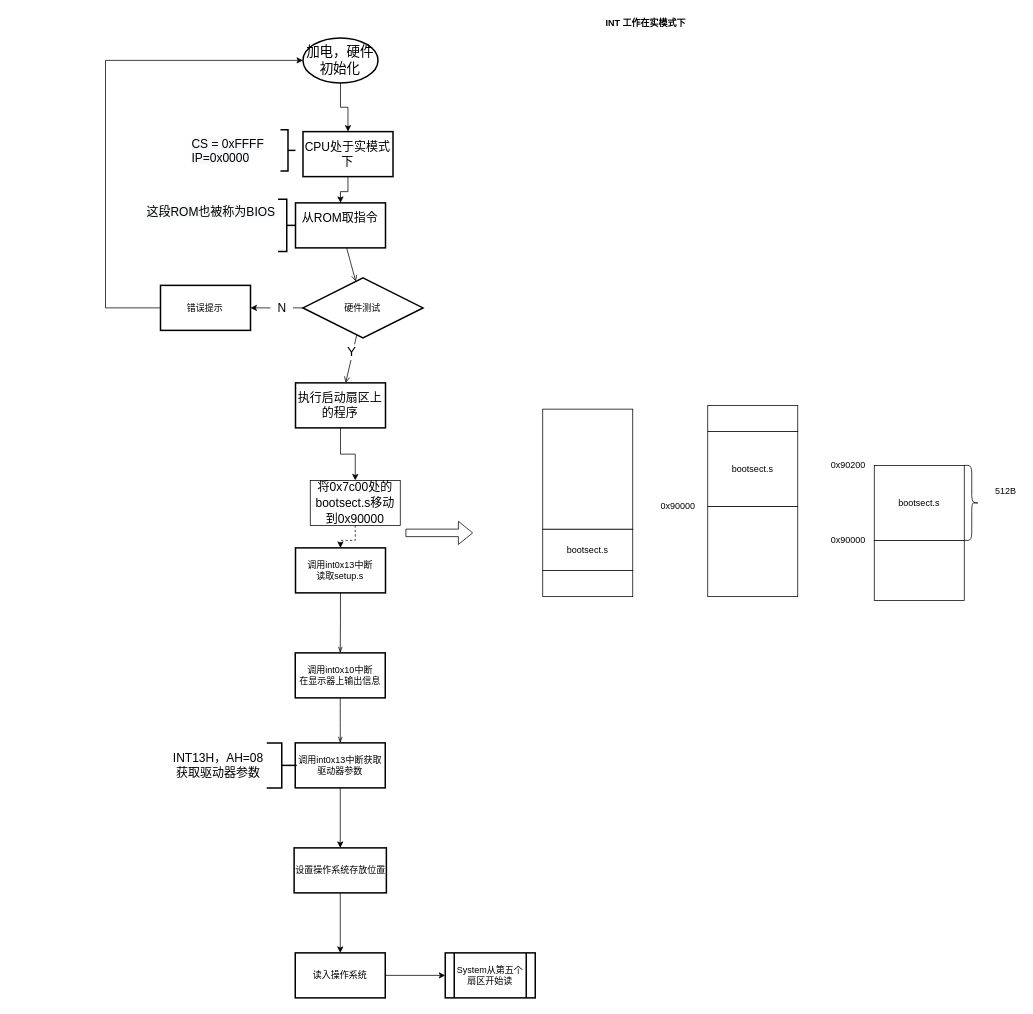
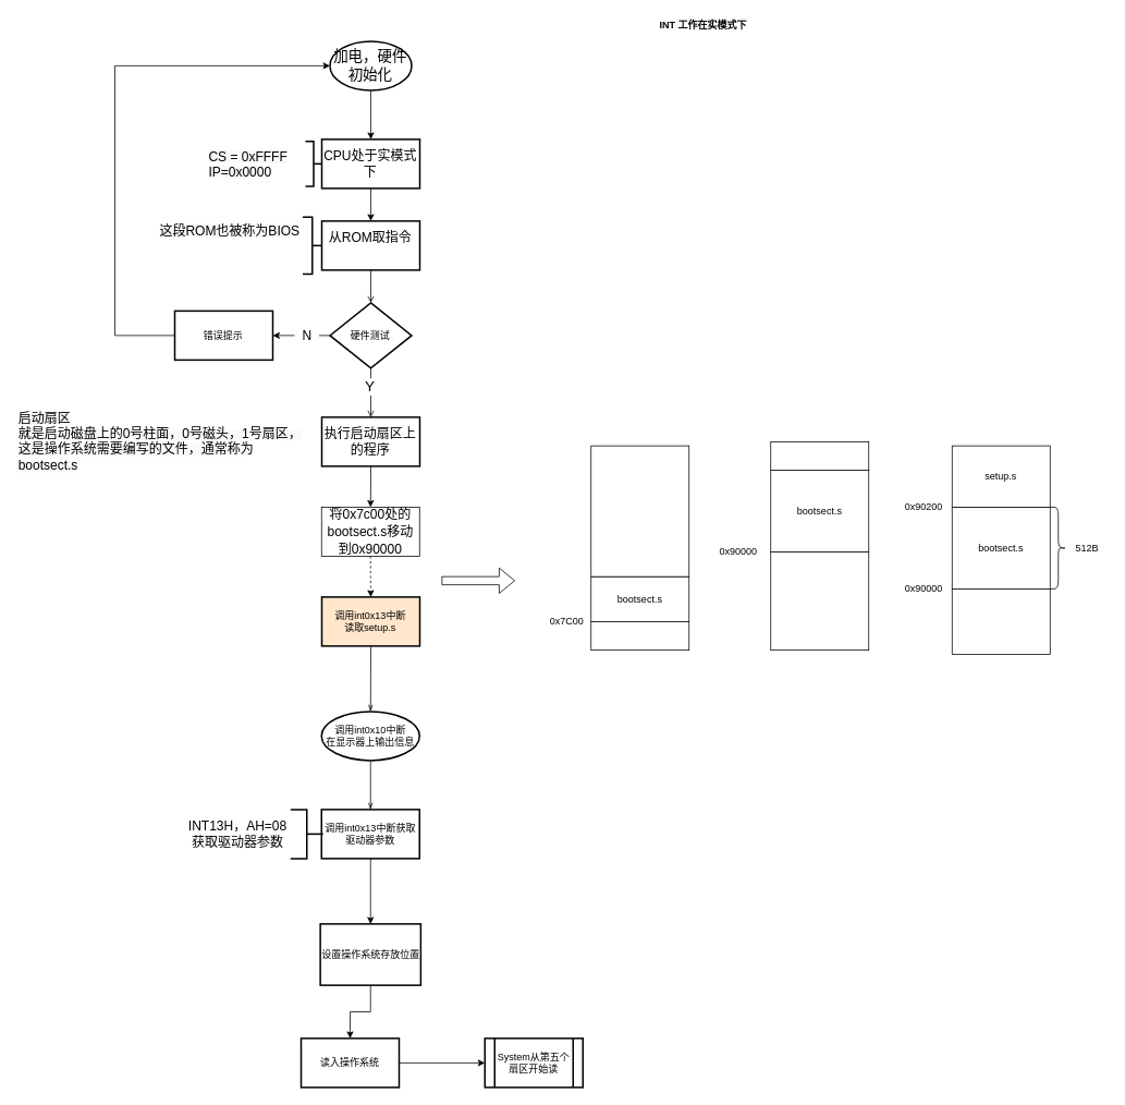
- <mxCell id="3" value="&lt;font style=&quot;font-size: 16px&quot;&gt;CPU处于实模式下&lt;/font&gt;" style="whiteSpace=wrap;html=1;strokeWidth=2;" parent="1" vertex="1"><mxGeometry x="403.33" y="175" width="120" height="60" as="geometry" /></mxCell>
+ <mxCell id="3" value="&lt;font style=&quot;font-size: 16px&quot;&gt;CPU处于实模式下&lt;/font&gt;" style="whiteSpace=wrap;html=1;strokeWidth=2;" parent="1" vertex="1"><mxGeometry x="393.33" y="170" width="120" height="60" as="geometry" /></mxCell>
- <mxCell id="14" value="硬件测试" style="rhombus;whiteSpace=wrap;html=1;strokeWidth=2;" parent="1" vertex="1"><mxGeometry x="403.33" y="370" width="160" height="80" as="geometry" /></mxCell>
+ <mxCell id="14" value="硬件测试" style="rhombus;whiteSpace=wrap;html=1;strokeWidth=2;" parent="1" vertex="1"><mxGeometry x="403.33" y="370" width="100" height="80" as="geometry" /></mxCell>
+ <mxCell id="8" value="&lt;span style=&quot;color: rgb(0 , 0 , 0) ; font-family: &amp;#34;helvetica&amp;#34; ; font-style: normal ; font-weight: 400 ; letter-spacing: normal ; text-align: center ; text-indent: 0px ; text-transform: none ; word-spacing: 0px ; background-color: rgb(248 , 249 , 250) ; display: inline ; float: none&quot;&gt;&lt;font style=&quot;font-size: 16px&quot;&gt;启动扇区&lt;br&gt;就是启动磁盘上的0号柱面，0号磁头，1号扇区，这是操作系统需要编写的文件，通常称为bootsect.s&lt;/font&gt;&lt;/span&gt;" style="text;whiteSpace=wrap;html=1;" parent="1" vertex="1"><mxGeometry x="20" y="495" width="350" height="90" as="geometry" /></mxCell>
+ <mxCell id="50" value="setup.s" style="rounded=0;whiteSpace=wrap;html=1;" parent="1" vertex="1"><mxGeometry x="1165" y="545" width="120" height="75" as="geometry" /></mxCell>
- <mxCell id="54" value="512B" style="text;html=1;align=center;verticalAlign=middle;resizable=0;points=[];autosize=1;strokeColor=none;fillColor=none;" parent="1" vertex="1"><mxGeometry x="1315" y="645" width="50" height="20" as="geometry" /></mxCell>
+ <mxCell id="54" value="512B" style="text;html=1;align=center;verticalAlign=middle;resizable=0;points=[];autosize=1;strokeColor=none;fillColor=none;" parent="1" vertex="1"><mxGeometry x="1305" y="660" width="50" height="20" as="geometry" /></mxCell>
- <mxCell id="25" value="&lt;font style=&quot;font-size: 16px&quot;&gt;将0x7c00处的bootsect.s移动到0x90000&lt;/font&gt;" style="rounded=0;whiteSpace=wrap;html=1;labelBackgroundColor=none;fontSize=18;fillColor=none;" parent="1" vertex="1"><mxGeometry x="413" y="640" width="120" height="60" as="geometry" /></mxCell>
+ <mxCell id="25" value="&lt;font style=&quot;font-size: 16px&quot;&gt;将0x7c00处的bootsect.s移动到0x90000&lt;/font&gt;" style="rounded=0;whiteSpace=wrap;html=1;labelBackgroundColor=none;fontSize=18;fillColor=none;" parent="1" vertex="1"><mxGeometry x="393" y="620" width="120" height="60" as="geometry" /></mxCell>
- <mxCell id="18" value="调用int0x13中断&lt;br&gt;读取setup.s" style="whiteSpace=wrap;html=1;strokeWidth=2;" parent="1" vertex="1"><mxGeometry x="393.33" y="730" width="120" height="60" as="geometry" /></mxCell>
+ <mxCell id="18" value="调用int0x13中断&lt;br&gt;读取setup.s" style="whiteSpace=wrap;html=1;strokeWidth=2;fillColor=#ffe6cc;" parent="1" vertex="1"><mxGeometry x="393.33" y="730" width="120" height="60" as="geometry" /></mxCell>
+ <mxCell id="45" value="0x7C00" style="text;html=1;align=center;verticalAlign=middle;resizable=0;points=[];autosize=1;strokeColor=none;fillColor=none;" parent="1" vertex="1"><mxGeometry x="663" y="750" width="60" height="20" as="geometry" /></mxCell>
- <mxCell id="22" value="调用int0x10中断&lt;br&gt;在显示器上输出信息" style="whiteSpace=wrap;html=1;strokeWidth=2;" parent="1" vertex="1"><mxGeometry x="393" y="870" width="120" height="60" as="geometry" /></mxCell>
+ <mxCell id="22" value="调用int0x10中断&lt;br&gt;在显示器上输出信息" style="ellipse;whiteSpace=wrap;html=1;strokeWidth=2;" parent="1" vertex="1"><mxGeometry x="393" y="870" width="120" height="60" as="geometry" /></mxCell>
- <mxCell id="34" value="设置操作系统存放位置" style="whiteSpace=wrap;html=1;strokeWidth=2;" parent="1" vertex="1"><mxGeometry x="391.5" y="1130" width="123" height="60" as="geometry" /></mxCell>
+ <mxCell id="34" value="设置操作系统存放位置" style="whiteSpace=wrap;html=1;strokeWidth=2;" parent="1" vertex="1"><mxGeometry x="391.5" y="1130" width="123" height="75" as="geometry" /></mxCell>
- <mxCell id="36" value="读入操作系统" style="whiteSpace=wrap;html=1;strokeWidth=2;" parent="1" vertex="1"><mxGeometry x="393" y="1270" width="120" height="60" as="geometry" /></mxCell>
+ <mxCell id="36" value="读入操作系统" style="whiteSpace=wrap;html=1;strokeWidth=2;" parent="1" vertex="1"><mxGeometry x="368" y="1270" width="120" height="60" as="geometry" /></mxCell>
